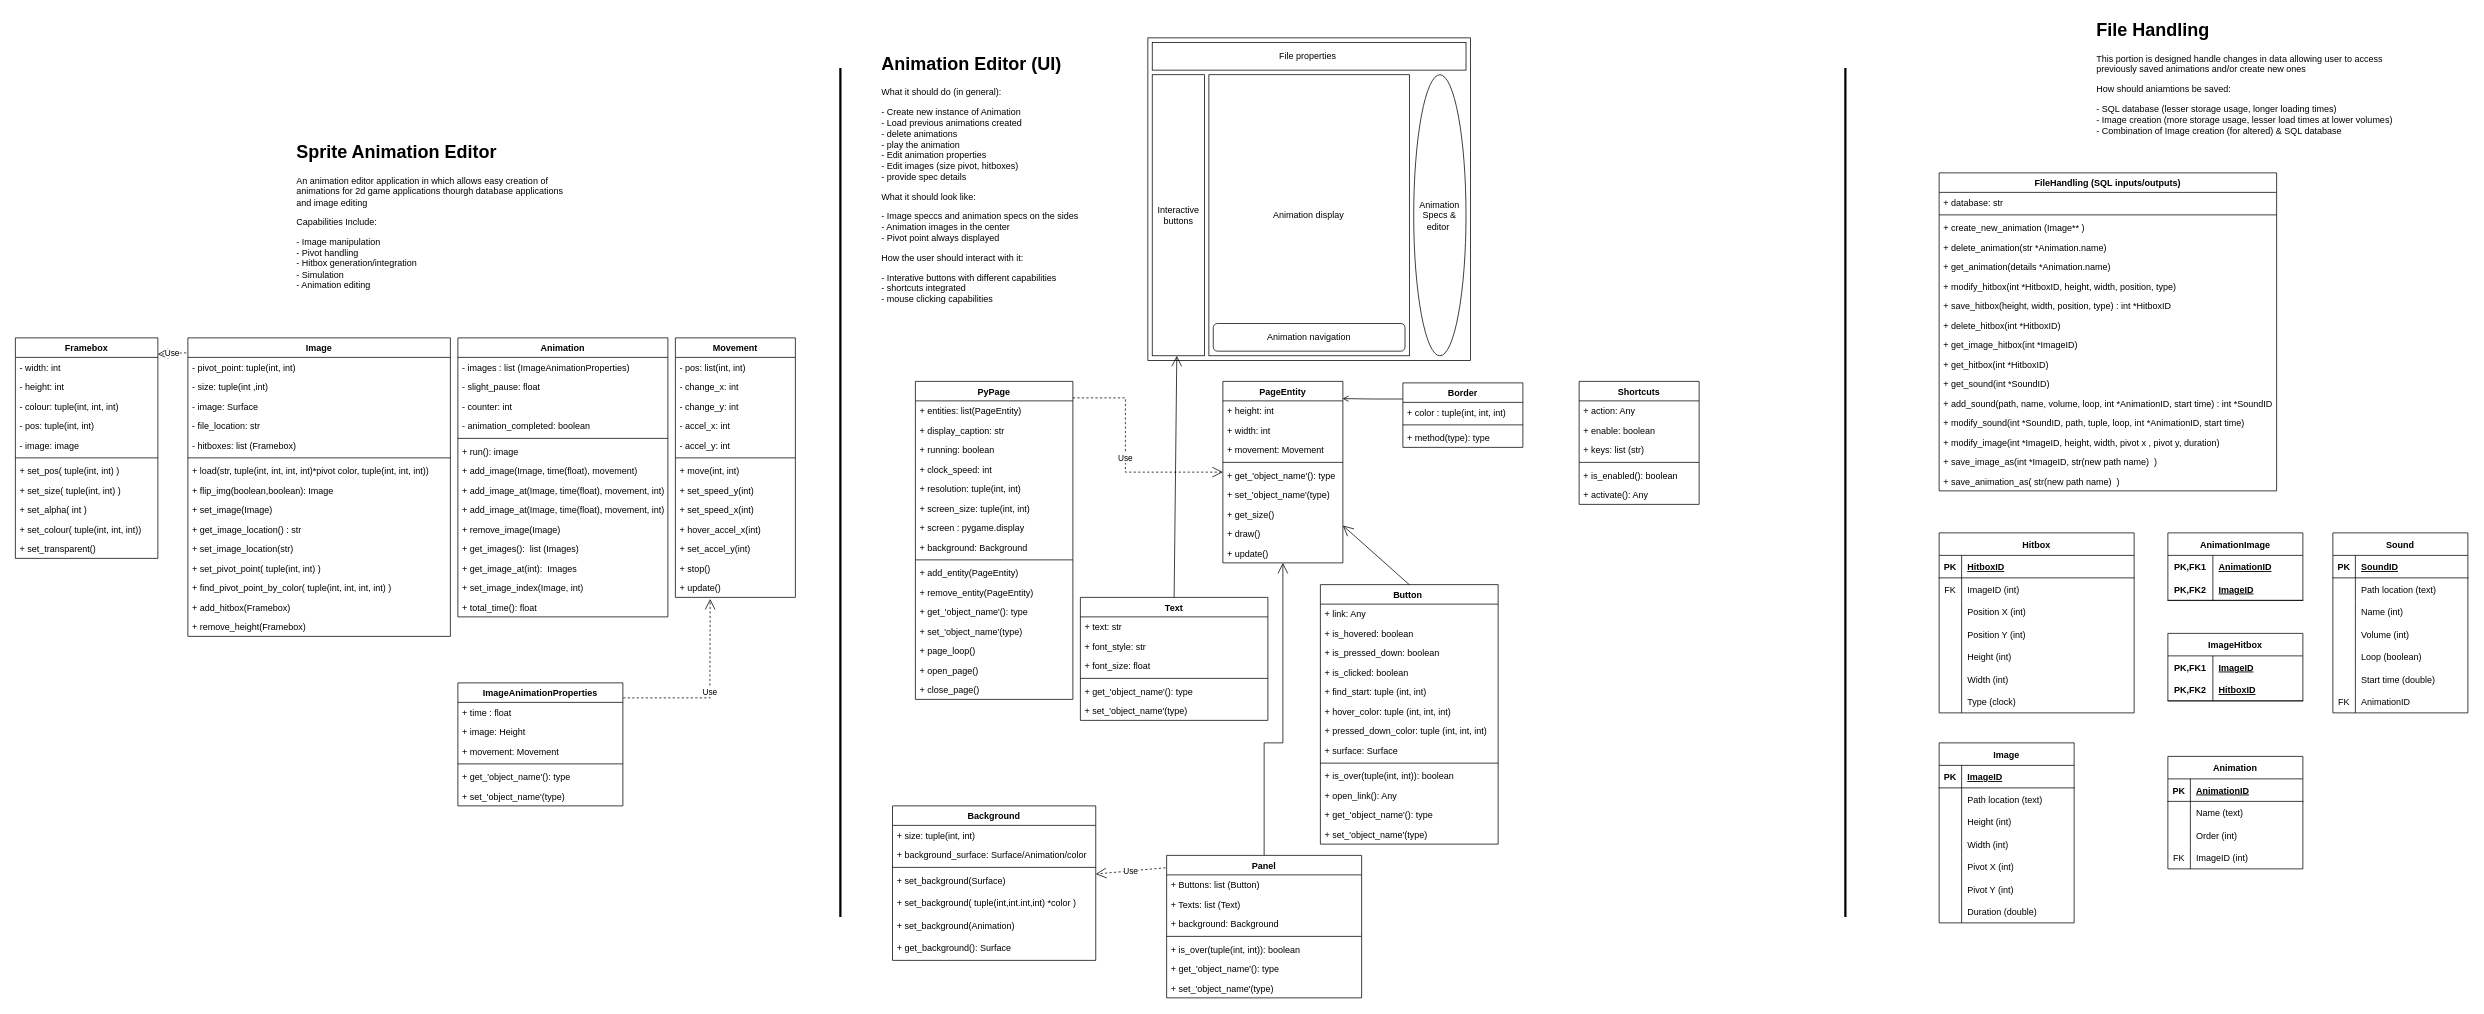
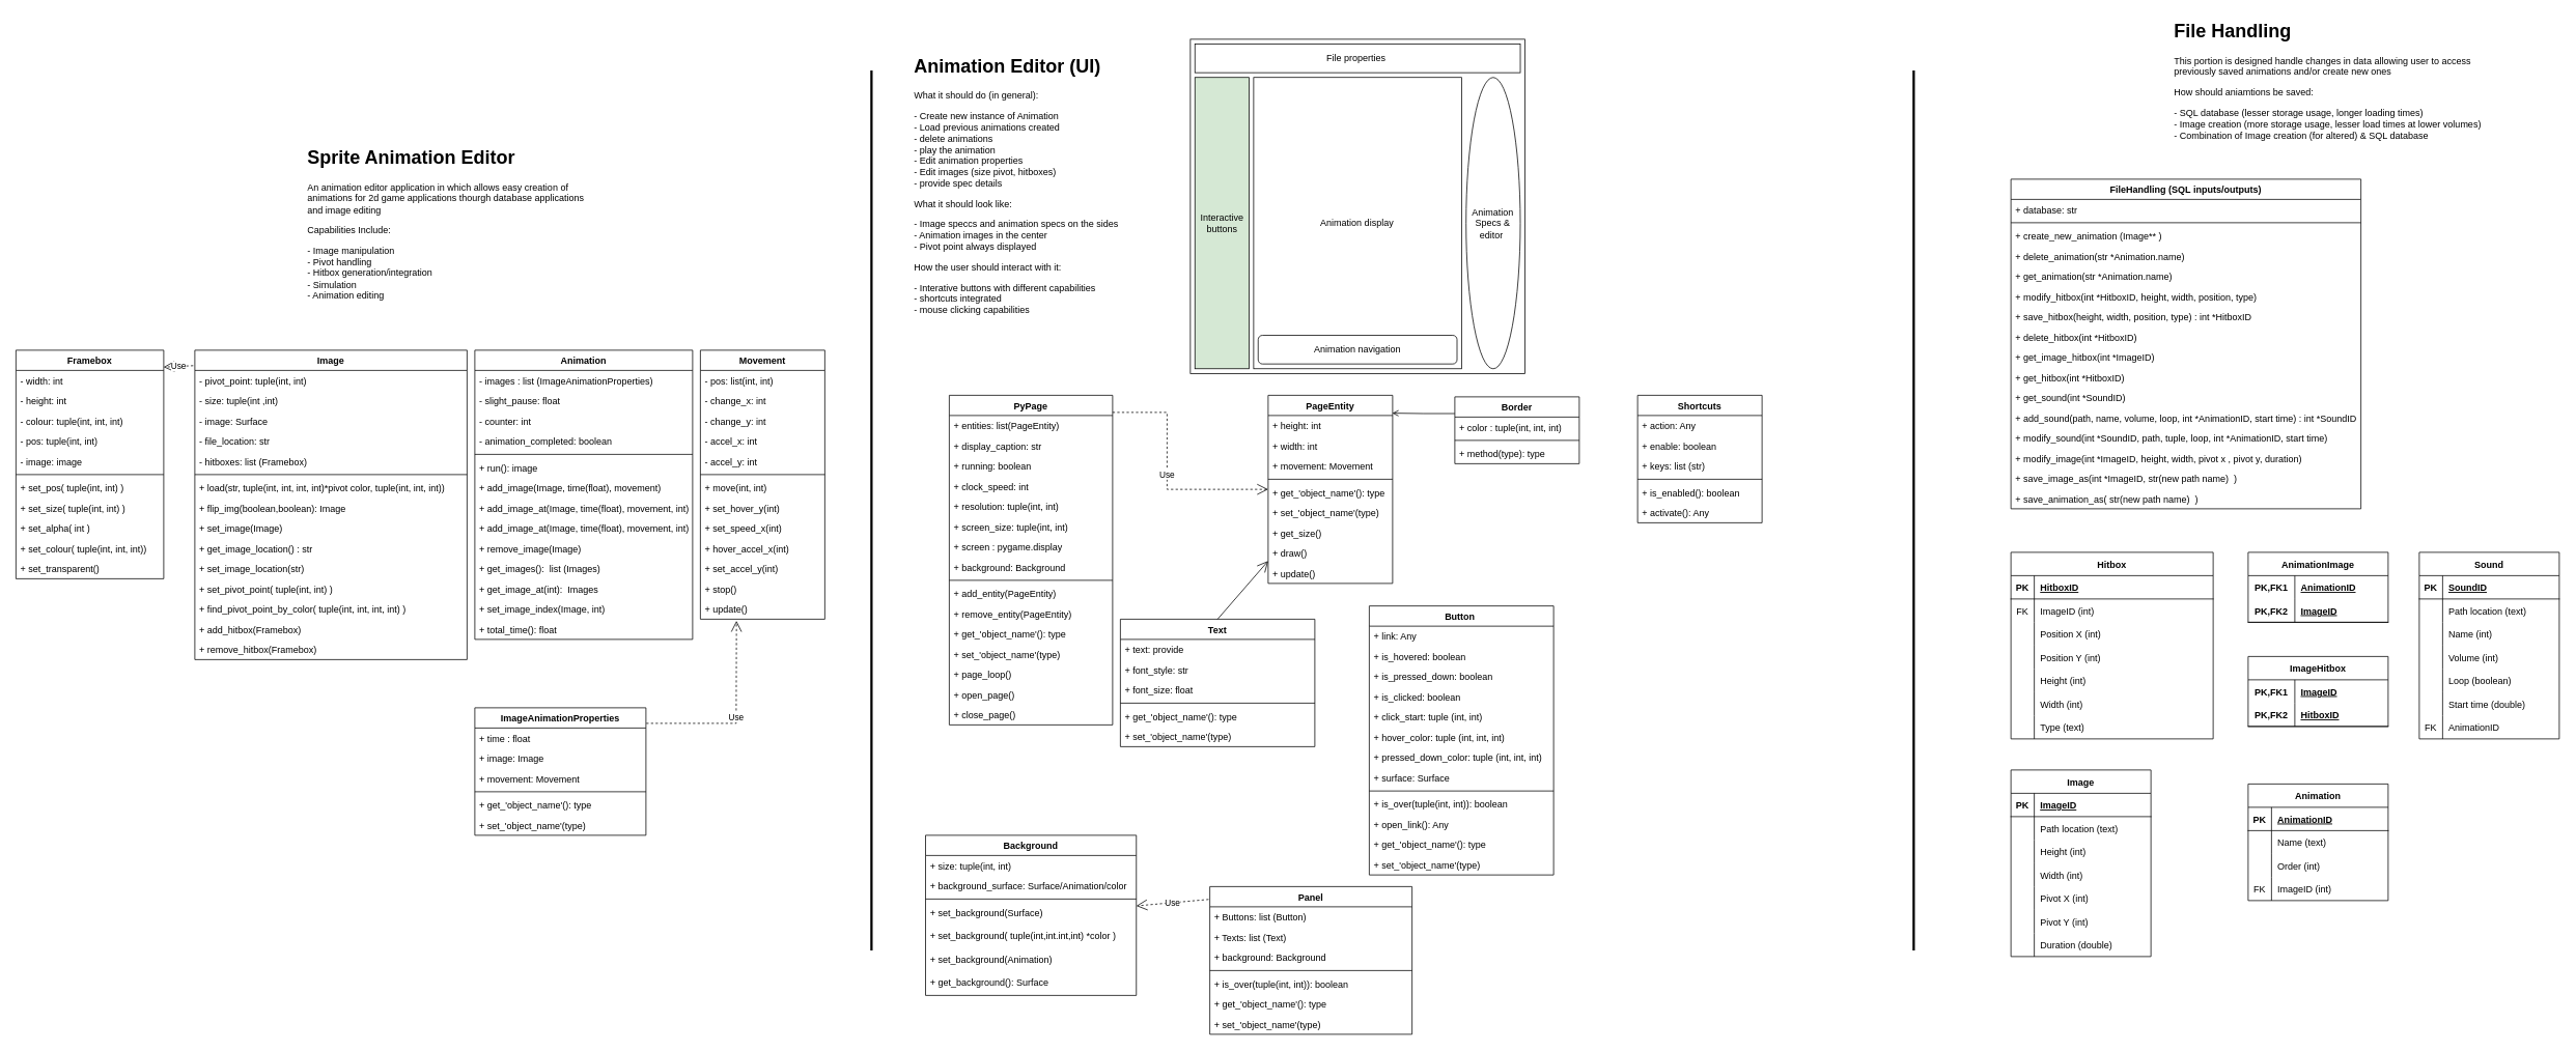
- <mxCell id="140" value="Interactive buttons" style="rounded=0;whiteSpace=wrap;html=1;" vertex="1" parent="134"><mxGeometry x="5.811" y="49.143" width="69.73" height="374.714" as="geometry" /></mxCell>
+ <mxCell id="140" value="Interactive buttons" style="rounded=0;whiteSpace=wrap;html=1;fillColor=#d5e8d4;" vertex="1" parent="134"><mxGeometry x="5.811" y="49.143" width="69.73" height="374.714" as="geometry" /></mxCell>
- <mxCell id="233" value="+ get_animation(details *Animation.name)" style="text;strokeColor=none;fillColor=none;align=left;verticalAlign=top;spacingLeft=4;spacingRight=4;overflow=hidden;rotatable=0;points=[[0,0.5],[1,0.5]];portConstraint=eastwest;" vertex="1" parent="228"><mxGeometry y="112" width="450" height="26" as="geometry" /></mxCell>
+ <mxCell id="233" value="+ get_animation(str *Animation.name)" style="text;strokeColor=none;fillColor=none;align=left;verticalAlign=top;spacingLeft=4;spacingRight=4;overflow=hidden;rotatable=0;points=[[0,0.5],[1,0.5]];portConstraint=eastwest;" vertex="1" parent="228"><mxGeometry y="112" width="450" height="26" as="geometry" /></mxCell>
- <mxCell id="268" value="" style="endArrow=open;endFill=1;endSize=12;html=1;rounded=0;strokeWidth=1;exitX=0.5;exitY=0;exitDx=0;exitDy=0;" edge="1" parent="1" source="76" target="140"><mxGeometry width="160" relative="1" as="geometry"><mxPoint x="1660" y="960" as="sourcePoint" /><mxPoint x="1820" y="960" as="targetPoint" /></mxGeometry></mxCell>
+ <mxCell id="268" value="" style="endArrow=open;endFill=1;endSize=12;html=1;rounded=0;strokeWidth=1;exitX=0.5;exitY=0;exitDx=0;exitDy=0;" edge="1" parent="1" source="76" target="124"><mxGeometry width="160" relative="1" as="geometry"><mxPoint x="1660" y="960" as="sourcePoint" /><mxPoint x="1820" y="960" as="targetPoint" /></mxGeometry></mxCell>
- <mxCell id="54" value="+ set_speed_y(int)" style="text;strokeColor=none;fillColor=none;align=left;verticalAlign=top;spacingLeft=4;spacingRight=4;overflow=hidden;rotatable=0;points=[[0,0.5],[1,0.5]];portConstraint=eastwest;" vertex="1" parent="46"><mxGeometry y="190" width="160" height="26" as="geometry" /></mxCell>
+ <mxCell id="54" value="+ set_hover_y(int)" style="text;strokeColor=none;fillColor=none;align=left;verticalAlign=top;spacingLeft=4;spacingRight=4;overflow=hidden;rotatable=0;points=[[0,0.5],[1,0.5]];portConstraint=eastwest;" vertex="1" parent="46"><mxGeometry y="190" width="160" height="26" as="geometry" /></mxCell>
- <mxCell id="269" value="" style="endArrow=open;endFill=1;endSize=12;html=1;rounded=0;strokeWidth=1;exitX=0.5;exitY=0;exitDx=0;exitDy=0;" edge="1" parent="1" source="60" target="124"><mxGeometry width="160" relative="1" as="geometry"><mxPoint x="1595.5" y="880" as="sourcePoint" /><mxPoint x="1652.512" y="760" as="targetPoint" /></mxGeometry></mxCell>
- <mxCell id="18" value="+ remove_height(Framebox)" style="text;strokeColor=none;fillColor=none;align=left;verticalAlign=top;spacingLeft=4;spacingRight=4;overflow=hidden;rotatable=0;points=[[0,0.5],[1,0.5]];portConstraint=eastwest;" vertex="1" parent="3"><mxGeometry y="372" width="350" height="26" as="geometry" /></mxCell>
+ <mxCell id="18" value="+ remove_hitbox(Framebox)" style="text;strokeColor=none;fillColor=none;align=left;verticalAlign=top;spacingLeft=4;spacingRight=4;overflow=hidden;rotatable=0;points=[[0,0.5],[1,0.5]];portConstraint=eastwest;" vertex="1" parent="3"><mxGeometry y="372" width="350" height="26" as="geometry" /></mxCell>
- <mxCell id="77" value="+ text: str" style="text;strokeColor=none;fillColor=none;align=left;verticalAlign=top;spacingLeft=4;spacingRight=4;overflow=hidden;rotatable=0;points=[[0,0.5],[1,0.5]];portConstraint=eastwest;" vertex="1" parent="76"><mxGeometry y="26" width="250" height="26" as="geometry" /></mxCell>
+ <mxCell id="77" value="+ text: provide" style="text;strokeColor=none;fillColor=none;align=left;verticalAlign=top;spacingLeft=4;spacingRight=4;overflow=hidden;rotatable=0;points=[[0,0.5],[1,0.5]];portConstraint=eastwest;" vertex="1" parent="76"><mxGeometry y="26" width="250" height="26" as="geometry" /></mxCell>
- <mxCell id="65" value="+ find_start: tuple (int, int)" style="text;strokeColor=none;fillColor=none;align=left;verticalAlign=top;spacingLeft=4;spacingRight=4;overflow=hidden;rotatable=0;points=[[0,0.5],[1,0.5]];portConstraint=eastwest;" vertex="1" parent="60"><mxGeometry y="130" width="237" height="26" as="geometry" /></mxCell>
+ <mxCell id="65" value="+ click_start: tuple (int, int)" style="text;strokeColor=none;fillColor=none;align=left;verticalAlign=top;spacingLeft=4;spacingRight=4;overflow=hidden;rotatable=0;points=[[0,0.5],[1,0.5]];portConstraint=eastwest;" vertex="1" parent="60"><mxGeometry y="130" width="237" height="26" as="geometry" /></mxCell>
- <mxCell id="220" value="Type (clock)" style="shape=partialRectangle;connectable=0;fillColor=none;top=0;left=0;bottom=0;right=0;align=left;spacingLeft=6;overflow=hidden;" vertex="1" parent="218"><mxGeometry x="30" width="230" height="30" as="geometry"><mxRectangle width="230" height="30" as="alternateBounds" /></mxGeometry></mxCell>
+ <mxCell id="220" value="Type (text)" style="shape=partialRectangle;connectable=0;fillColor=none;top=0;left=0;bottom=0;right=0;align=left;spacingLeft=6;overflow=hidden;" vertex="1" parent="218"><mxGeometry x="30" width="230" height="30" as="geometry"><mxRectangle width="230" height="30" as="alternateBounds" /></mxGeometry></mxCell>
- <mxCell id="270" value="" style="endArrow=open;endFill=1;endSize=12;html=1;rounded=0;strokeWidth=1;exitX=0.5;exitY=0;exitDx=0;exitDy=0;" edge="1" parent="1" source="83" target="124"><mxGeometry width="160" relative="1" as="geometry"><mxPoint x="1605.5" y="890" as="sourcePoint" /><mxPoint x="1662.512" y="770" as="targetPoint" /><Array as="points"><mxPoint x="1685" y="990" /><mxPoint x="1710" y="990" /></Array></mxGeometry></mxCell>
- <mxCell id="102" value="+ image: Height " style="text;strokeColor=none;fillColor=none;align=left;verticalAlign=top;spacingLeft=4;spacingRight=4;overflow=hidden;rotatable=0;points=[[0,0.5],[1,0.5]];portConstraint=eastwest;" vertex="1" parent="100"><mxGeometry y="52" width="220" height="26" as="geometry" /></mxCell>
+ <mxCell id="102" value="+ image: Image " style="text;strokeColor=none;fillColor=none;align=left;verticalAlign=top;spacingLeft=4;spacingRight=4;overflow=hidden;rotatable=0;points=[[0,0.5],[1,0.5]];portConstraint=eastwest;" vertex="1" parent="100"><mxGeometry y="52" width="220" height="26" as="geometry" /></mxCell>
